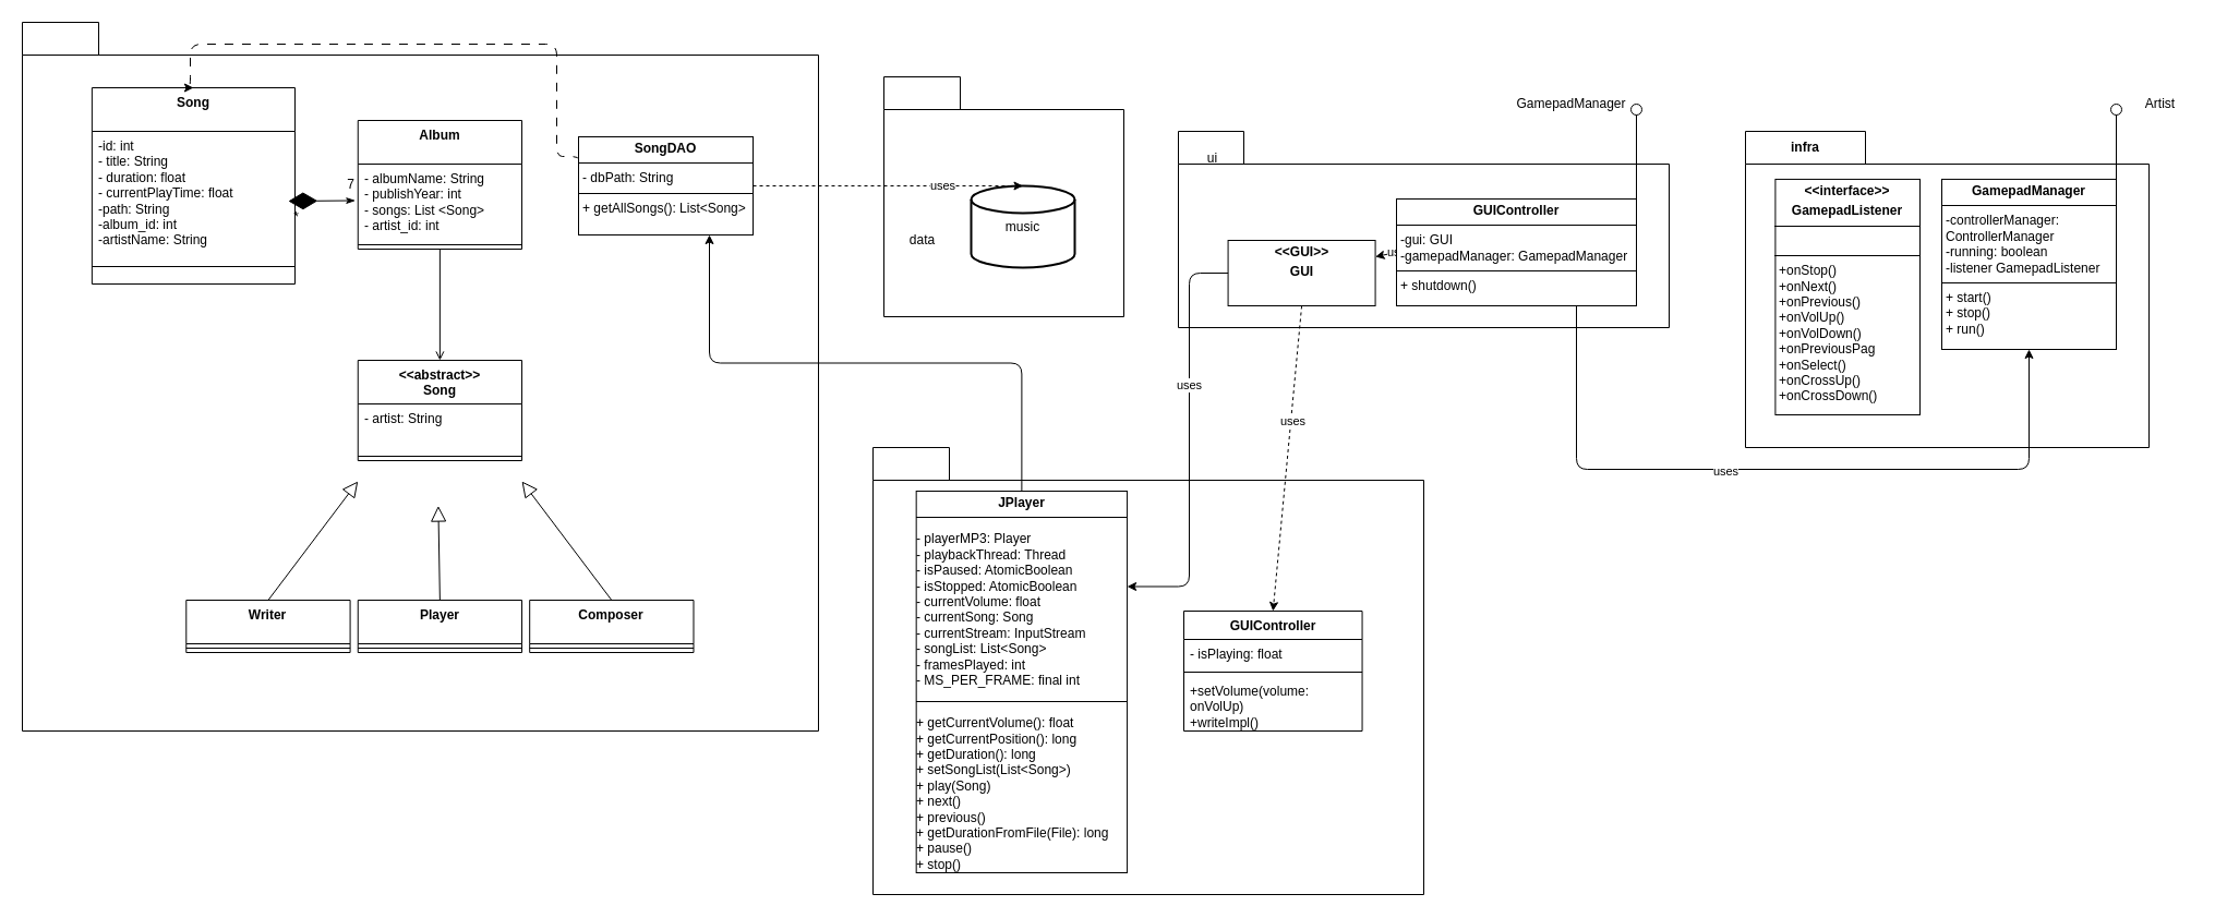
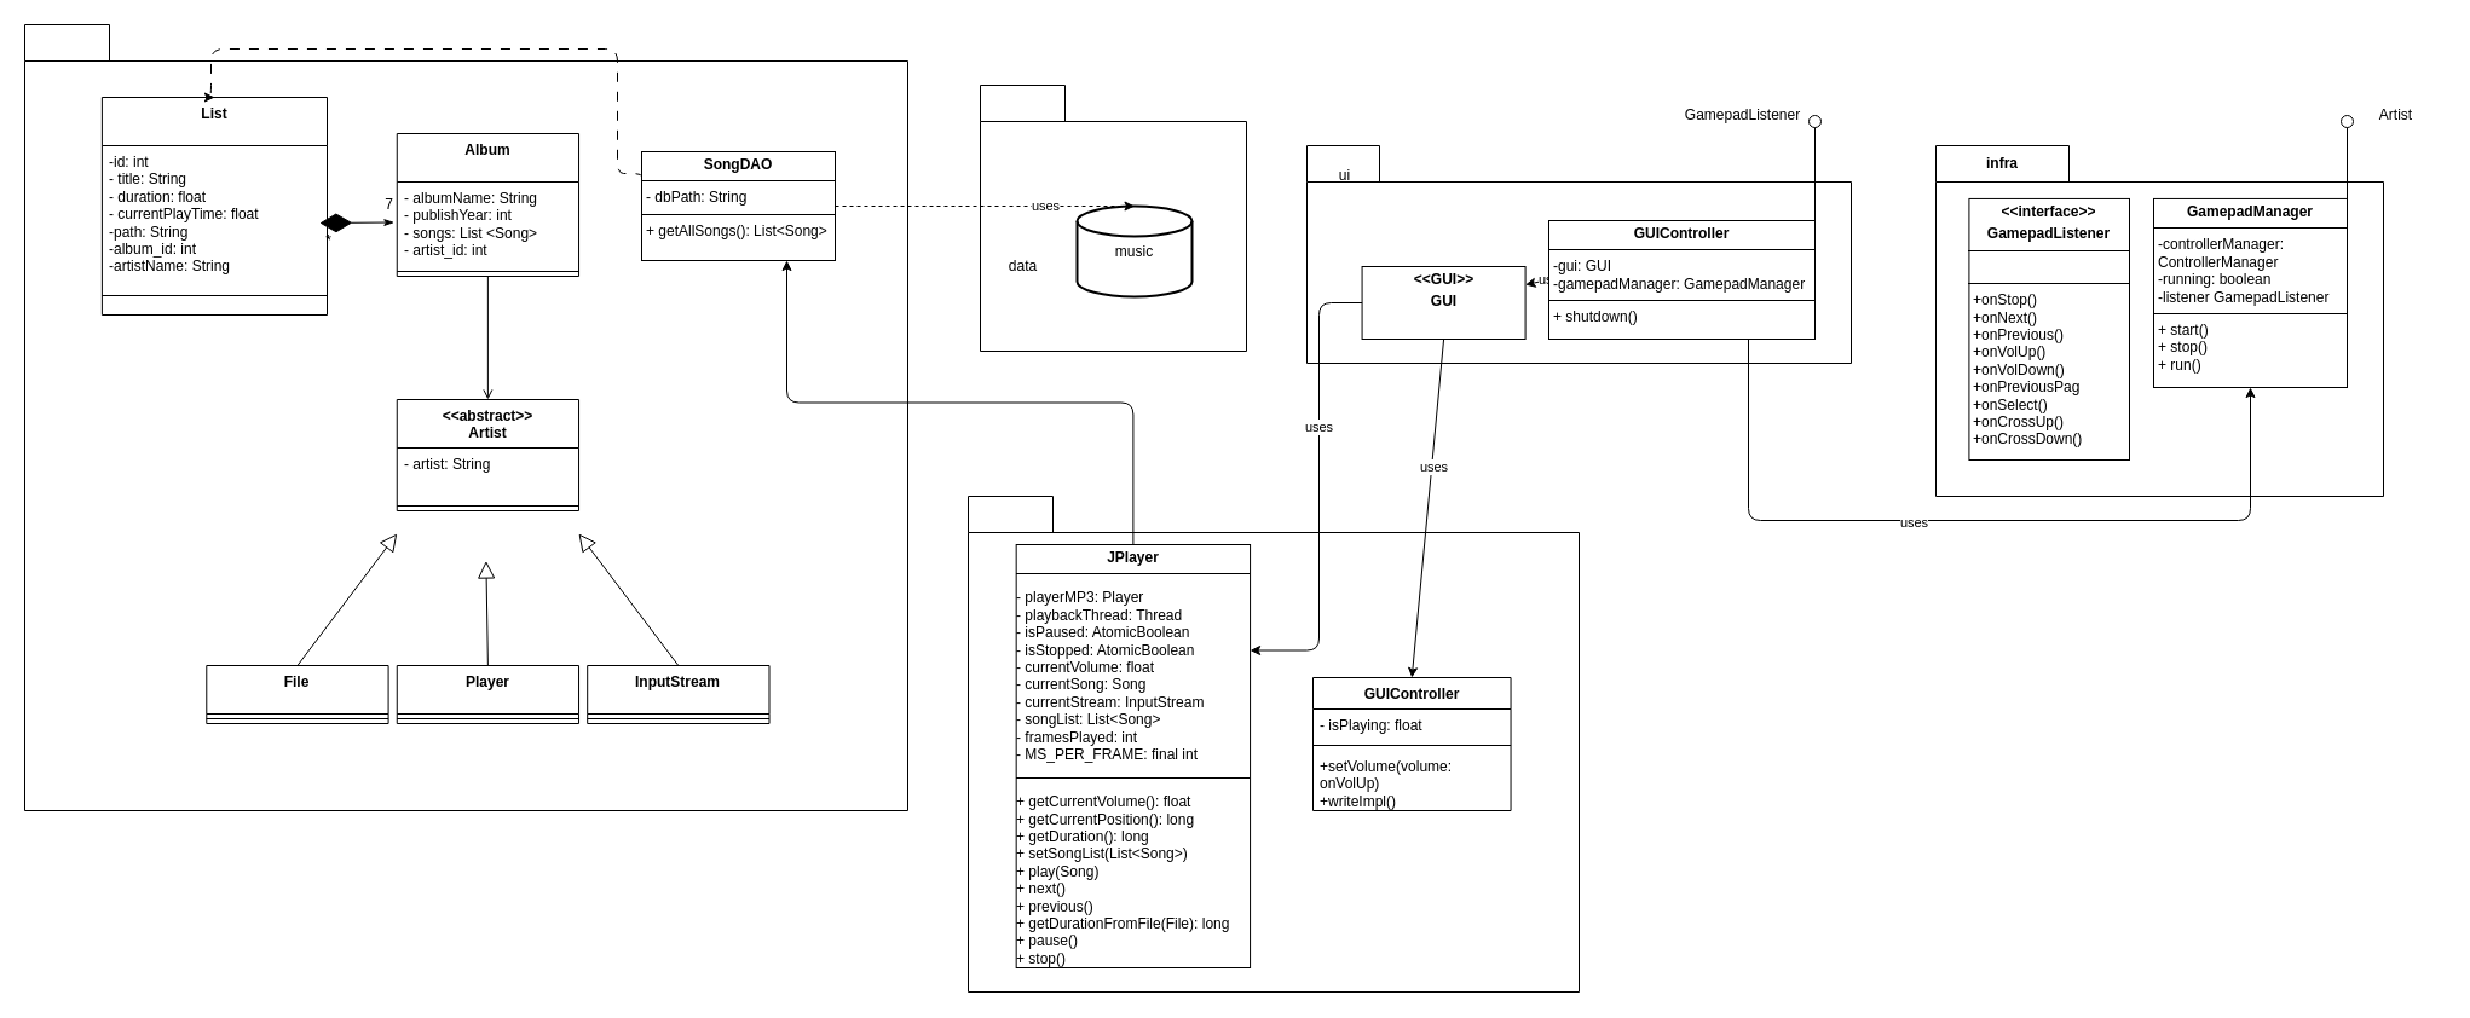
- <mxCell id="4" value="&lt;div&gt;Song&lt;/div&gt;" style="swimlane;fontStyle=1;align=center;verticalAlign=top;childLayout=stackLayout;horizontal=1;startSize=40;horizontalStack=0;resizeParent=1;resizeParentMax=0;resizeLast=0;collapsible=1;marginBottom=0;whiteSpace=wrap;html=1;" parent="2" vertex="1"><mxGeometry x="63.88" y="60" width="186.12" height="180" as="geometry"><mxRectangle x="550" y="190" width="110" height="40" as="alternateBounds" /></mxGeometry></mxCell>
+ <mxCell id="4" value="&lt;div&gt;List&lt;/div&gt;" style="swimlane;fontStyle=1;align=center;verticalAlign=top;childLayout=stackLayout;horizontal=1;startSize=40;horizontalStack=0;resizeParent=1;resizeParentMax=0;resizeLast=0;collapsible=1;marginBottom=0;whiteSpace=wrap;html=1;" parent="2" vertex="1"><mxGeometry x="63.88" y="60" width="186.12" height="180" as="geometry"><mxRectangle x="550" y="190" width="110" height="40" as="alternateBounds" /></mxGeometry></mxCell>
- <mxCell id="59" value="GamepadManager" style="text;html=1;align=center;verticalAlign=middle;resizable=0;points=[];autosize=1;strokeColor=none;fillColor=none;" vertex="1" parent="1"><mxGeometry x="1380" y="80" width="120" height="30" as="geometry" /></mxCell>
+ <mxCell id="59" value="GamepadListener" style="text;html=1;align=center;verticalAlign=middle;resizable=0;points=[];autosize=1;strokeColor=none;fillColor=none;" vertex="1" parent="1"><mxGeometry x="1380" y="80" width="120" height="30" as="geometry" /></mxCell>
- <mxCell id="15" value="&lt;div&gt;&amp;lt;&amp;lt;abstract&amp;gt;&amp;gt;&lt;/div&gt;Song" style="swimlane;fontStyle=1;align=center;verticalAlign=top;childLayout=stackLayout;horizontal=1;startSize=40;horizontalStack=0;resizeParent=1;resizeParentMax=0;resizeLast=0;collapsible=1;marginBottom=0;whiteSpace=wrap;html=1;" parent="2" vertex="1"><mxGeometry x="307.745" y="310" width="150.294" height="92" as="geometry"><mxRectangle x="550" y="190" width="110" height="40" as="alternateBounds" /></mxGeometry></mxCell>
+ <mxCell id="15" value="&lt;div&gt;&amp;lt;&amp;lt;abstract&amp;gt;&amp;gt;&lt;/div&gt;Artist" style="swimlane;fontStyle=1;align=center;verticalAlign=top;childLayout=stackLayout;horizontal=1;startSize=40;horizontalStack=0;resizeParent=1;resizeParentMax=0;resizeLast=0;collapsible=1;marginBottom=0;whiteSpace=wrap;html=1;" parent="2" vertex="1"><mxGeometry x="307.745" y="310" width="150.294" height="92" as="geometry"><mxRectangle x="550" y="190" width="110" height="40" as="alternateBounds" /></mxGeometry></mxCell>
- <mxCell id="49" style="edgeStyle=none;html=1;exitX=0.5;exitY=1;exitDx=0;exitDy=0;entryX=0.5;entryY=0;entryDx=0;entryDy=0;dashed=1;" parent="1" source="43" target="37" edge="1"><mxGeometry relative="1" as="geometry" /></mxCell>
+ <mxCell id="49" style="edgeStyle=none;html=1;exitX=0.5;exitY=1;exitDx=0;exitDy=0;entryX=0.5;entryY=0;entryDx=0;entryDy=0;" parent="1" source="43" target="37" edge="1"><mxGeometry relative="1" as="geometry" /></mxCell>
- <mxCell id="22" value="&lt;div&gt;Writer&lt;/div&gt;" style="swimlane;fontStyle=1;align=center;verticalAlign=top;childLayout=stackLayout;horizontal=1;startSize=40;horizontalStack=0;resizeParent=1;resizeParentMax=0;resizeLast=0;collapsible=1;marginBottom=0;whiteSpace=wrap;html=1;" parent="2" vertex="1"><mxGeometry x="150.294" y="530" width="150.294" height="48" as="geometry"><mxRectangle x="550" y="190" width="110" height="40" as="alternateBounds" /></mxGeometry></mxCell>
+ <mxCell id="22" value="&lt;div&gt;File&lt;/div&gt;" style="swimlane;fontStyle=1;align=center;verticalAlign=top;childLayout=stackLayout;horizontal=1;startSize=40;horizontalStack=0;resizeParent=1;resizeParentMax=0;resizeLast=0;collapsible=1;marginBottom=0;whiteSpace=wrap;html=1;" parent="2" vertex="1"><mxGeometry x="150.294" y="530" width="150.294" height="48" as="geometry"><mxRectangle x="550" y="190" width="110" height="40" as="alternateBounds" /></mxGeometry></mxCell>
- <mxCell id="18" value="&lt;div&gt;Composer&lt;/div&gt;" style="swimlane;fontStyle=1;align=center;verticalAlign=top;childLayout=stackLayout;horizontal=1;startSize=40;horizontalStack=0;resizeParent=1;resizeParentMax=0;resizeLast=0;collapsible=1;marginBottom=0;whiteSpace=wrap;html=1;" parent="2" vertex="1"><mxGeometry x="465.196" y="530" width="150.294" height="48" as="geometry"><mxRectangle x="550" y="190" width="110" height="40" as="alternateBounds" /></mxGeometry></mxCell>
+ <mxCell id="18" value="&lt;div&gt;InputStream&lt;/div&gt;" style="swimlane;fontStyle=1;align=center;verticalAlign=top;childLayout=stackLayout;horizontal=1;startSize=40;horizontalStack=0;resizeParent=1;resizeParentMax=0;resizeLast=0;collapsible=1;marginBottom=0;whiteSpace=wrap;html=1;" parent="2" vertex="1"><mxGeometry x="465.196" y="530" width="150.294" height="48" as="geometry"><mxRectangle x="550" y="190" width="110" height="40" as="alternateBounds" /></mxGeometry></mxCell>
